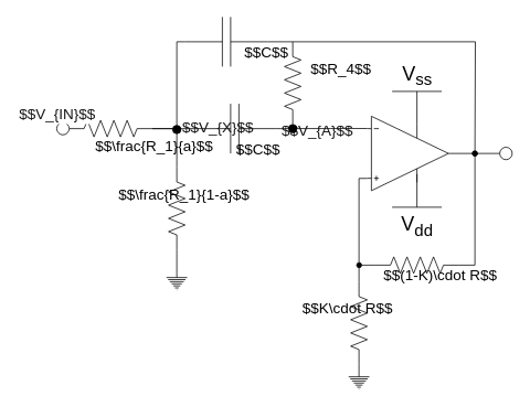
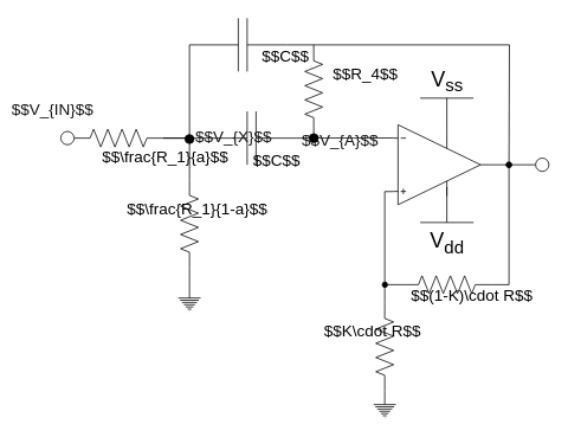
- <mxCell id="40" value="$$V_{IN}$$" style="text;html=1;resizable=0;points=[];autosize=1;align=left;verticalAlign=top;spacingTop=-4;fontSize=18;fontColor=#141414;labelBackgroundColor=#ffffff;" vertex="1" parent="1"><mxGeometry x="20.5" y="125" width="110" height="20" as="geometry" /></mxCell>
+ <mxCell id="40" value="$$V_{IN}$$" style="text;html=1;resizable=0;points=[];autosize=1;align=left;verticalAlign=top;spacingTop=-4;fontSize=18;fontColor=#141414;labelBackgroundColor=#ffffff;" vertex="1" parent="1"><mxGeometry x="10.5" y="110" width="110" height="20" as="geometry" /></mxCell>
